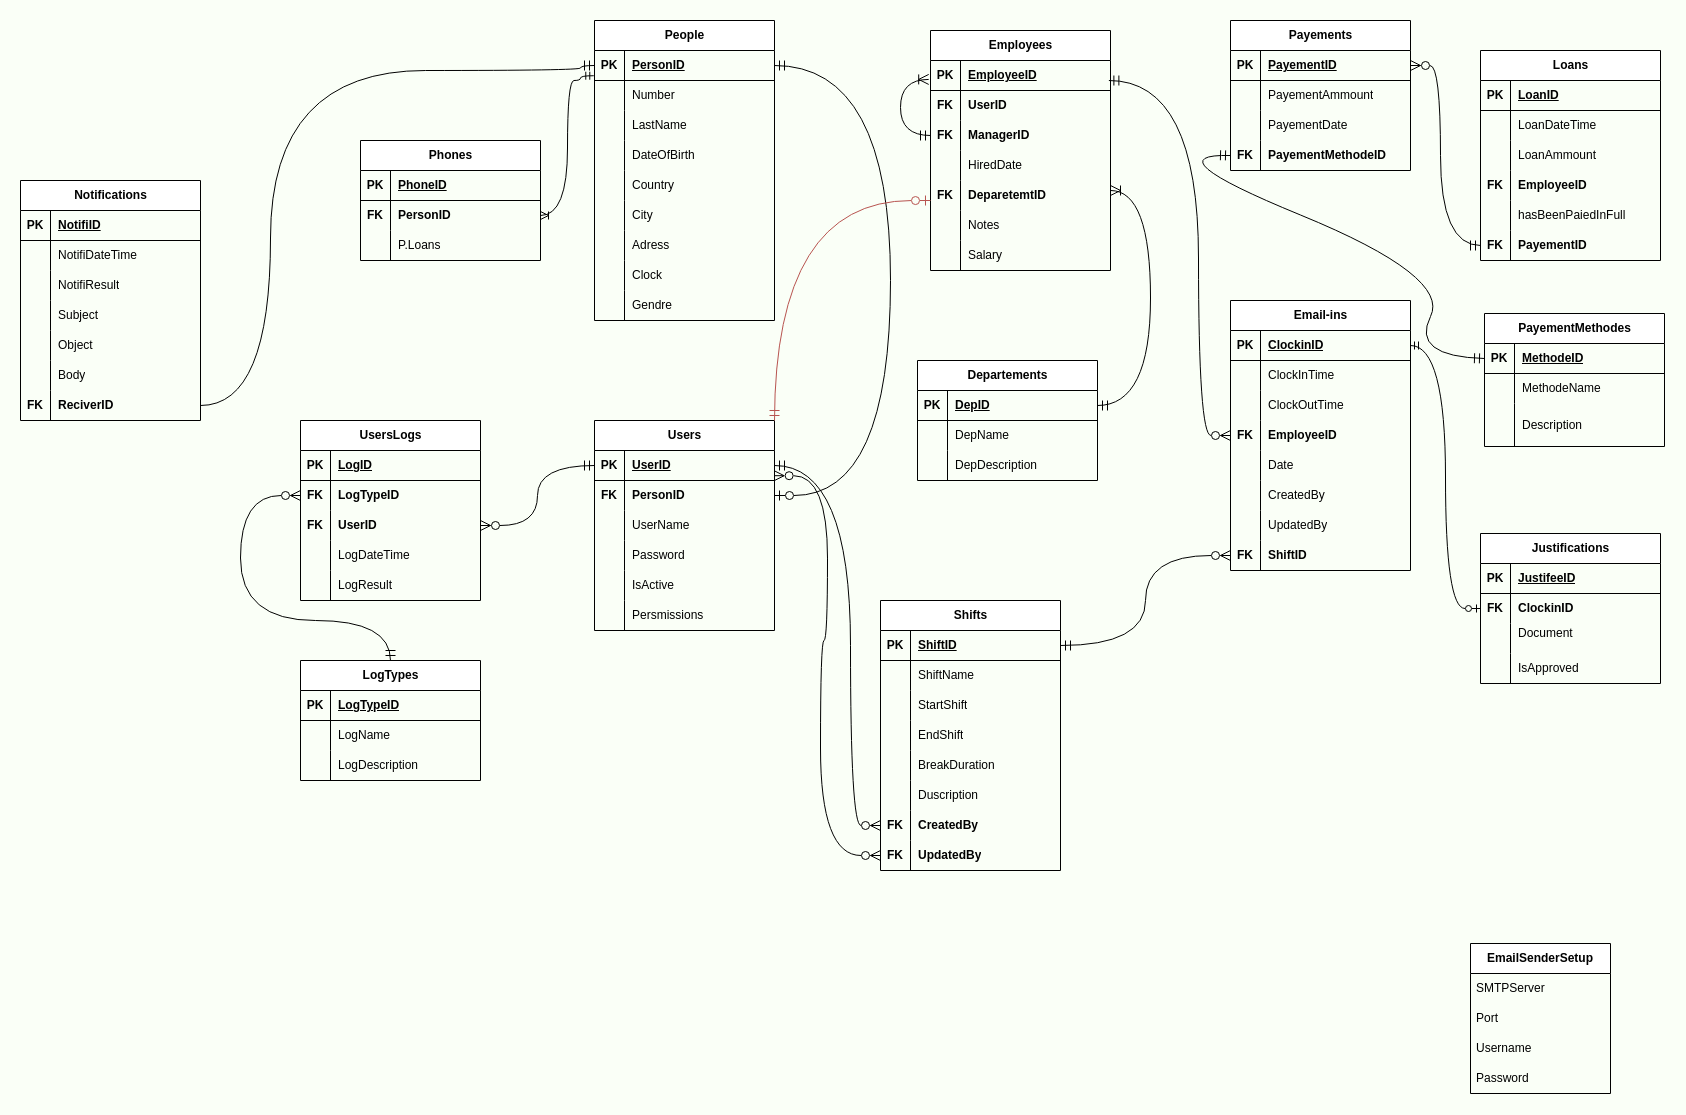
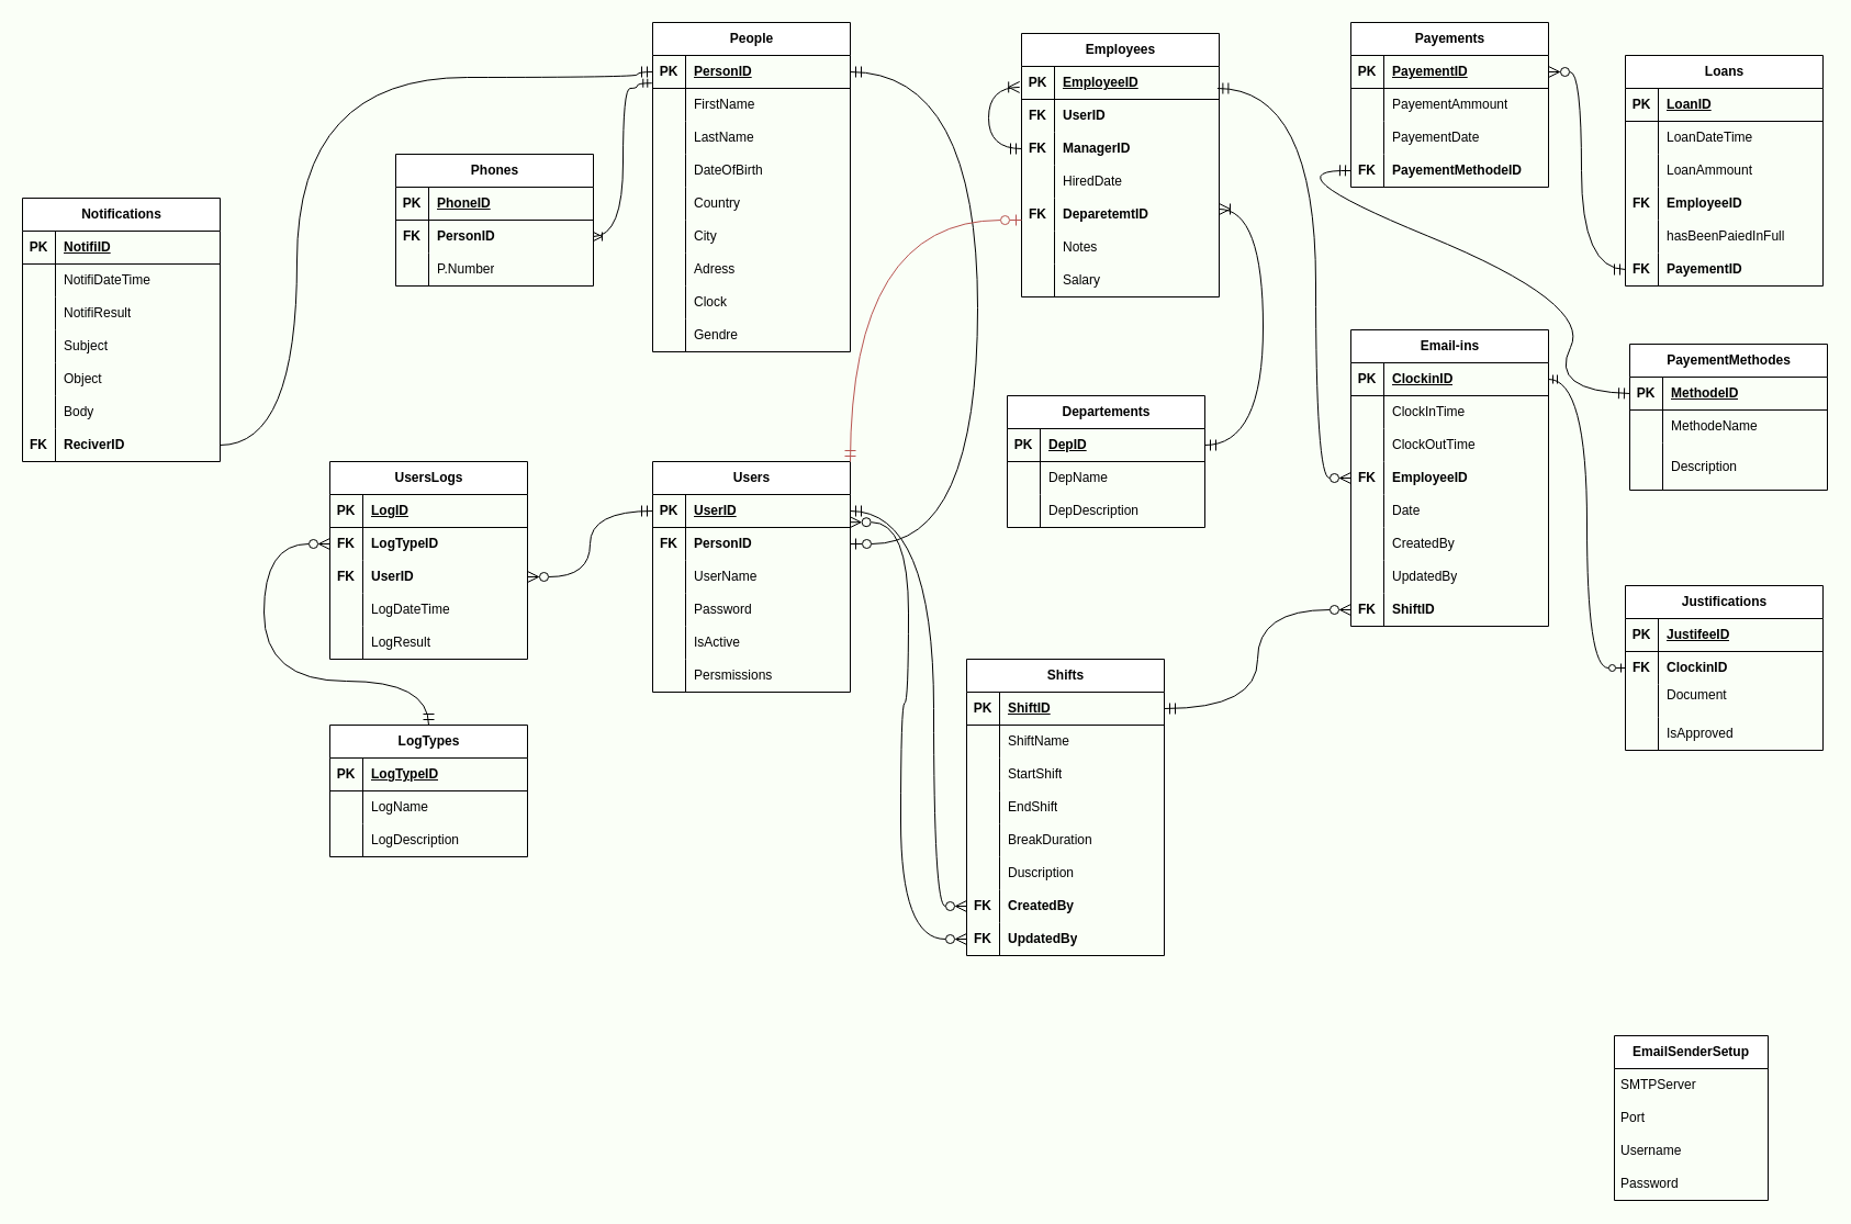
- <mxCell id="8" value="Number&lt;span style=&quot;white-space: pre;&quot;&gt;&#09;&lt;/span&gt;" style="shape=partialRectangle;connectable=0;fillColor=none;top=0;left=0;bottom=0;right=0;align=left;spacingLeft=6;overflow=hidden;whiteSpace=wrap;html=1;" parent="6" vertex="1"><mxGeometry x="30" width="150" height="30" as="geometry"><mxRectangle width="150" height="30" as="alternateBounds" /></mxGeometry></mxCell>
+ <mxCell id="8" value="FirstName&lt;span style=&quot;white-space: pre;&quot;&gt;&#09;&lt;/span&gt;" style="shape=partialRectangle;connectable=0;fillColor=none;top=0;left=0;bottom=0;right=0;align=left;spacingLeft=6;overflow=hidden;whiteSpace=wrap;html=1;" parent="6" vertex="1"><mxGeometry x="30" width="150" height="30" as="geometry"><mxRectangle width="150" height="30" as="alternateBounds" /></mxGeometry></mxCell>
- <mxCell id="39" value="P.Loans" style="shape=partialRectangle;connectable=0;fillColor=none;top=0;left=0;bottom=0;right=0;align=left;spacingLeft=6;overflow=hidden;whiteSpace=wrap;html=1;" parent="37" vertex="1"><mxGeometry x="30" width="150" height="30" as="geometry"><mxRectangle width="150" height="30" as="alternateBounds" /></mxGeometry></mxCell>
+ <mxCell id="39" value="P.Number" style="shape=partialRectangle;connectable=0;fillColor=none;top=0;left=0;bottom=0;right=0;align=left;spacingLeft=6;overflow=hidden;whiteSpace=wrap;html=1;" parent="37" vertex="1"><mxGeometry x="30" width="150" height="30" as="geometry"><mxRectangle width="150" height="30" as="alternateBounds" /></mxGeometry></mxCell>
